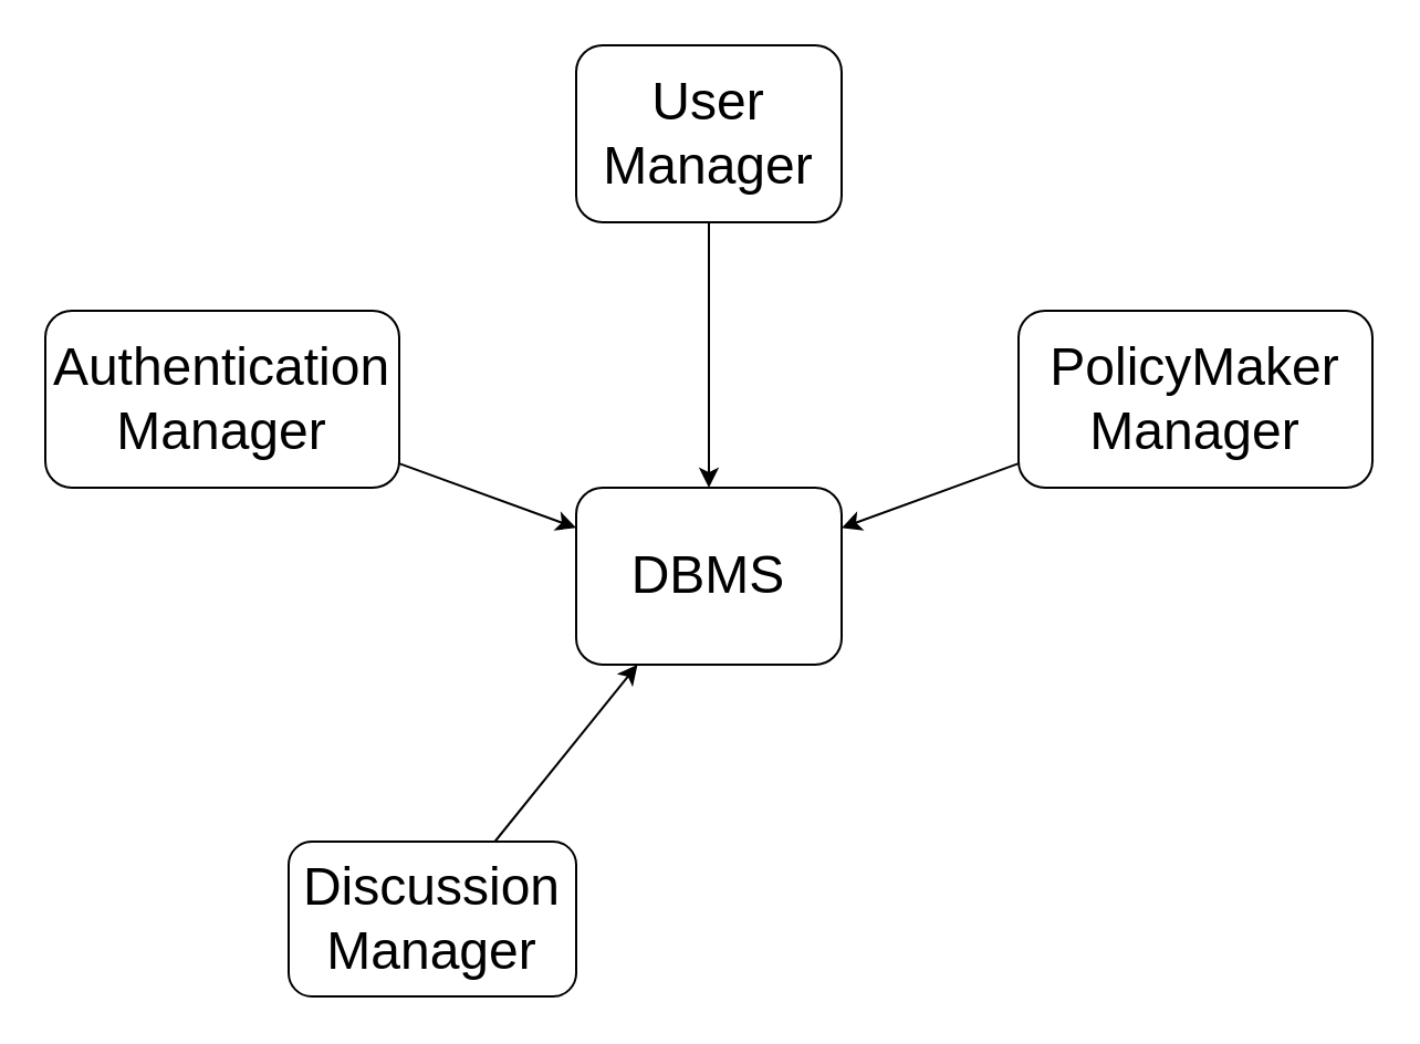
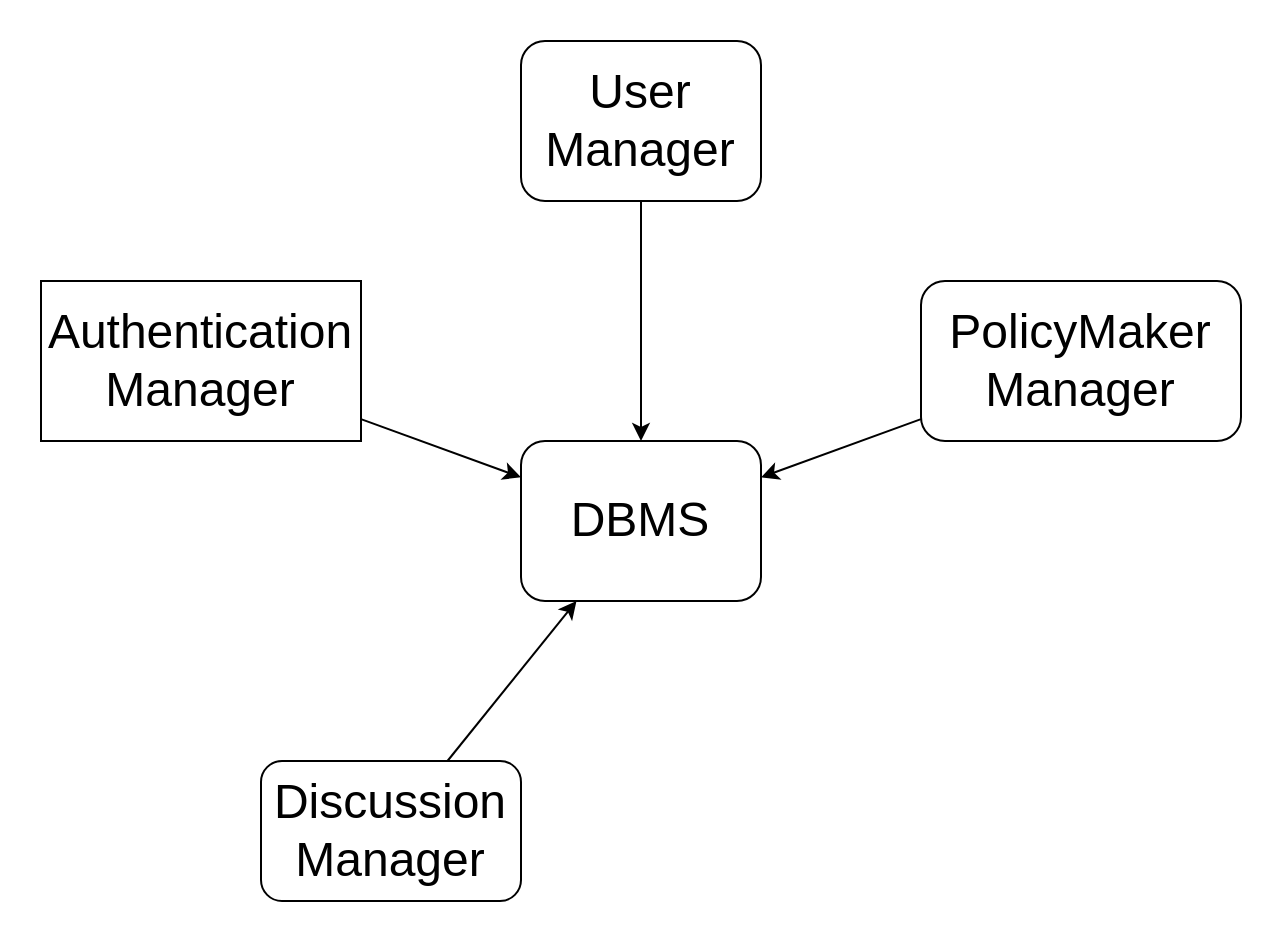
- <mxCell id="9" value="Authentication Manager" style="rounded=1;whiteSpace=wrap;html=1;fontSize=24;" vertex="1" parent="1"><mxGeometry y="140" width="160" height="80" as="geometry" x="20" /></mxCell>
+ <mxCell id="9" value="Authentication Manager" style="whiteSpace=wrap;html=1;fontSize=24;rounded=0;" vertex="1" parent="1"><mxGeometry y="140" width="160" height="80" as="geometry" x="20" /></mxCell>
